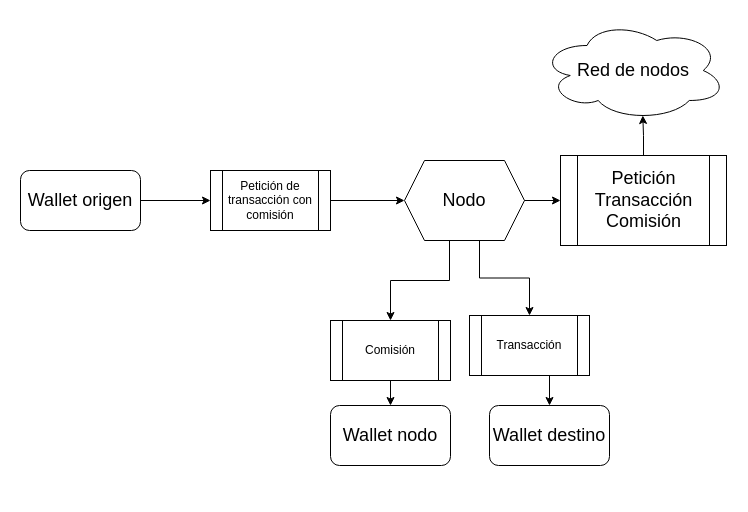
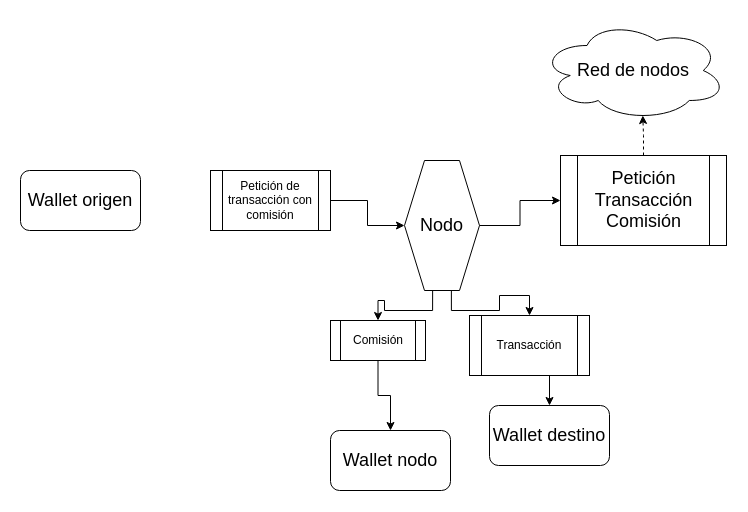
- <mxCell id="12" style="edgeStyle=orthogonalEdgeStyle;rounded=0;orthogonalLoop=1;jettySize=auto;html=1;entryX=0.55;entryY=0.95;entryDx=0;entryDy=0;entryPerimeter=0;exitX=0.5;exitY=0;exitDx=0;exitDy=0;" edge="1" parent="1" source="14" target="11"><mxGeometry relative="1" as="geometry"><mxPoint x="724" y="200" as="targetPoint" /></mxGeometry></mxCell>
+ <mxCell id="12" style="edgeStyle=orthogonalEdgeStyle;rounded=0;orthogonalLoop=1;jettySize=auto;html=1;entryX=0.55;entryY=0.95;entryDx=0;entryDy=0;entryPerimeter=0;exitX=0.5;exitY=0;exitDx=0;exitDy=0;dashed=1;" edge="1" parent="1" source="14" target="11"><mxGeometry relative="1" as="geometry"><mxPoint x="724" y="200" as="targetPoint" /></mxGeometry></mxCell>
- <mxCell id="9" value="" style="edgeStyle=orthogonalEdgeStyle;rounded=0;orthogonalLoop=1;jettySize=auto;html=1;exitX=1;exitY=0.5;exitDx=0;exitDy=0;entryX=0;entryY=0.5;entryDx=0;entryDy=0;" edge="1" parent="1" source="3" target="10"><mxGeometry relative="1" as="geometry"><mxPoint x="144" y="200" as="sourcePoint" /><mxPoint x="414" y="200" as="targetPoint" /></mxGeometry></mxCell>
- <mxCell id="8" value="&lt;font style=&quot;font-size: 18px;&quot;&gt;Nodo&lt;/font&gt;" style="shape=hexagon;perimeter=hexagonPerimeter2;whiteSpace=wrap;html=1;fixedSize=1;" vertex="1" parent="1"><mxGeometry x="404" y="160" width="120" height="80" as="geometry" /></mxCell>
+ <mxCell id="8" value="&lt;font style=&quot;font-size: 18px;&quot;&gt;Nodo&lt;/font&gt;" style="shape=hexagon;perimeter=hexagonPerimeter2;whiteSpace=wrap;html=1;fixedSize=1;" vertex="1" parent="1"><mxGeometry x="404" y="160" width="75" height="130" as="geometry" /></mxCell>
- <mxCell id="18" value="Comisión" style="shape=process;whiteSpace=wrap;html=1;backgroundOutline=1;" vertex="1" parent="1"><mxGeometry x="330" y="320" width="120" height="60" as="geometry" /></mxCell>
+ <mxCell id="18" value="Comisión" style="shape=process;whiteSpace=wrap;html=1;backgroundOutline=1;" vertex="1" parent="1"><mxGeometry x="330" y="320" width="95" height="40" as="geometry" /></mxCell>
- <mxCell id="5" value="&lt;font style=&quot;font-size: 18px;&quot;&gt;Wallet nodo&lt;/font&gt;" style="rounded=1;whiteSpace=wrap;html=1;" vertex="1" parent="1"><mxGeometry x="330" y="405" width="120" height="60" as="geometry" /></mxCell>
+ <mxCell id="5" value="&lt;font style=&quot;font-size: 18px;&quot;&gt;Wallet nodo&lt;/font&gt;" style="rounded=1;whiteSpace=wrap;html=1;" vertex="1" parent="1"><mxGeometry x="330" y="430" width="120" height="60" as="geometry" /></mxCell>
